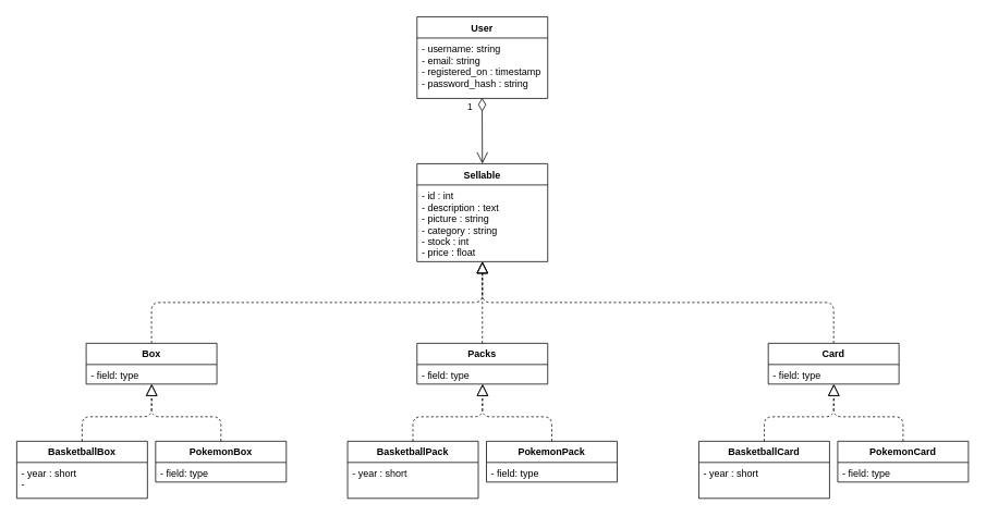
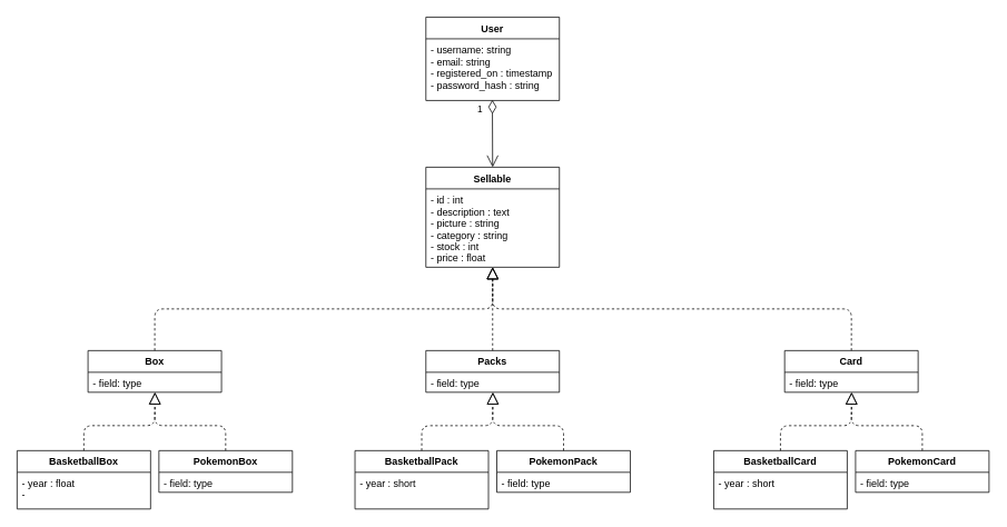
- <mxCell id="11" value="- year : short&#10;- " style="text;strokeColor=none;fillColor=none;align=left;verticalAlign=top;spacingLeft=4;spacingRight=4;overflow=hidden;rotatable=0;points=[[0,0.5],[1,0.5]];portConstraint=eastwest;" parent="10" vertex="1"><mxGeometry y="26" width="160" height="44" as="geometry" /></mxCell>
+ <mxCell id="11" value="- year : float&#10;- " style="text;strokeColor=none;fillColor=none;align=left;verticalAlign=top;spacingLeft=4;spacingRight=4;overflow=hidden;rotatable=0;points=[[0,0.5],[1,0.5]];portConstraint=eastwest;" parent="10" vertex="1"><mxGeometry y="26" width="160" height="44" as="geometry" /></mxCell>
